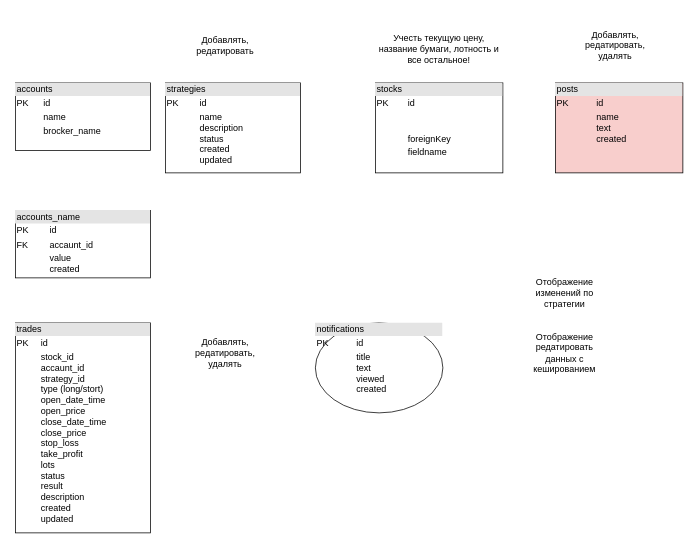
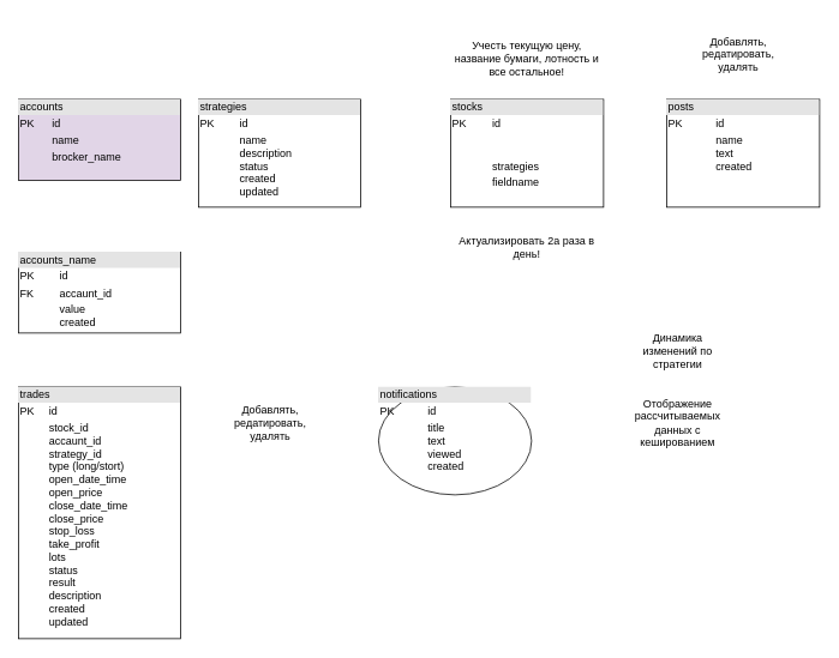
- <mxCell id="10" value="Добавлять, &lt;br&gt;редатировать" style="text;html=1;strokeColor=none;fillColor=none;align=center;verticalAlign=middle;whiteSpace=wrap;rounded=0;" vertex="1" parent="1"><mxGeometry x="220" y="20" width="160" height="80" as="geometry" /></mxCell>
- <mxCell id="4" value="&lt;div style=&quot;box-sizing:border-box;width:100%;background:#e4e4e4;padding:2px;&quot;&gt;stocks&lt;/div&gt;&lt;table style=&quot;width:100%;font-size:1em;&quot; cellpadding=&quot;2&quot; cellspacing=&quot;0&quot;&gt;&lt;tbody&gt;&lt;tr&gt;&lt;td&gt;PK&lt;/td&gt;&lt;td&gt;id&lt;br&gt;&lt;/td&gt;&lt;/tr&gt;&lt;tr&gt;&lt;td&gt;&lt;br&gt;&lt;/td&gt;&lt;td&gt;&lt;br&gt;&lt;br&gt;foreignKey&lt;/td&gt;&lt;/tr&gt;&lt;tr&gt;&lt;td&gt;&lt;/td&gt;&lt;td&gt;fieldname&lt;/td&gt;&lt;/tr&gt;&lt;/tbody&gt;&lt;/table&gt;" style="verticalAlign=top;align=left;overflow=fill;html=1;whiteSpace=wrap;" vertex="1" parent="1"><mxGeometry x="500" y="110" width="170" height="120" as="geometry" /></mxCell>
+ <mxCell id="4" value="&lt;div style=&quot;box-sizing:border-box;width:100%;background:#e4e4e4;padding:2px;&quot;&gt;stocks&lt;/div&gt;&lt;table style=&quot;width:100%;font-size:1em;&quot; cellpadding=&quot;2&quot; cellspacing=&quot;0&quot;&gt;&lt;tbody&gt;&lt;tr&gt;&lt;td&gt;PK&lt;/td&gt;&lt;td&gt;id&lt;br&gt;&lt;/td&gt;&lt;/tr&gt;&lt;tr&gt;&lt;td&gt;&lt;br&gt;&lt;/td&gt;&lt;td&gt;&lt;br&gt;&lt;br&gt;strategies&lt;/td&gt;&lt;/tr&gt;&lt;tr&gt;&lt;td&gt;&lt;/td&gt;&lt;td&gt;fieldname&lt;/td&gt;&lt;/tr&gt;&lt;/tbody&gt;&lt;/table&gt;" style="verticalAlign=top;align=left;overflow=fill;html=1;whiteSpace=wrap;" vertex="1" parent="1"><mxGeometry x="500" y="110" width="170" height="120" as="geometry" /></mxCell>
- <mxCell id="2" value="&lt;div style=&quot;box-sizing:border-box;width:100%;background:#e4e4e4;padding:2px;&quot;&gt;accounts&lt;br&gt;&lt;/div&gt;&lt;table style=&quot;width:100%;font-size:1em;&quot; cellpadding=&quot;2&quot; cellspacing=&quot;0&quot;&gt;&lt;tbody&gt;&lt;tr&gt;&lt;td&gt;PK&lt;/td&gt;&lt;td&gt;id&lt;/td&gt;&lt;/tr&gt;&lt;tr&gt;&lt;td&gt;&lt;br&gt;&lt;/td&gt;&lt;td&gt;name&lt;/td&gt;&lt;/tr&gt;&lt;tr&gt;&lt;td&gt;&lt;/td&gt;&lt;td&gt;brocker_name&lt;/td&gt;&lt;/tr&gt;&lt;/tbody&gt;&lt;/table&gt;" style="verticalAlign=top;align=left;overflow=fill;html=1;whiteSpace=wrap;" vertex="1" parent="1"><mxGeometry x="20" y="110" width="180" height="90" as="geometry" /></mxCell>
+ <mxCell id="2" value="&lt;div style=&quot;box-sizing:border-box;width:100%;background:#e4e4e4;padding:2px;&quot;&gt;accounts&lt;br&gt;&lt;/div&gt;&lt;table style=&quot;width:100%;font-size:1em;&quot; cellpadding=&quot;2&quot; cellspacing=&quot;0&quot;&gt;&lt;tbody&gt;&lt;tr&gt;&lt;td&gt;PK&lt;/td&gt;&lt;td&gt;id&lt;/td&gt;&lt;/tr&gt;&lt;tr&gt;&lt;td&gt;&lt;br&gt;&lt;/td&gt;&lt;td&gt;name&lt;/td&gt;&lt;/tr&gt;&lt;tr&gt;&lt;td&gt;&lt;/td&gt;&lt;td&gt;brocker_name&lt;/td&gt;&lt;/tr&gt;&lt;/tbody&gt;&lt;/table&gt;" style="verticalAlign=top;align=left;overflow=fill;html=1;whiteSpace=wrap;fillColor=#e1d5e7;" vertex="1" parent="1"><mxGeometry x="20" y="110" width="180" height="90" as="geometry" /></mxCell>
- <mxCell id="11" value="&lt;div style=&quot;box-sizing:border-box;width:100%;background:#e4e4e4;padding:2px;&quot;&gt;posts&lt;/div&gt;&lt;table style=&quot;width:100%;font-size:1em;&quot; cellpadding=&quot;2&quot; cellspacing=&quot;0&quot;&gt;&lt;tbody&gt;&lt;tr&gt;&lt;td&gt;PK&lt;/td&gt;&lt;td&gt;id&lt;br&gt;&lt;/td&gt;&lt;/tr&gt;&lt;tr&gt;&lt;td&gt;&lt;br&gt;&lt;/td&gt;&lt;td&gt;name&lt;br&gt;text&lt;br&gt;created&lt;br&gt;&lt;/td&gt;&lt;/tr&gt;&lt;tr&gt;&lt;td&gt;&lt;/td&gt;&lt;td&gt;&lt;br&gt;&lt;/td&gt;&lt;/tr&gt;&lt;/tbody&gt;&lt;/table&gt;" style="verticalAlign=top;align=left;overflow=fill;html=1;whiteSpace=wrap;fillColor=#f8cecc;" vertex="1" parent="1"><mxGeometry x="740" y="110" width="170" height="120" as="geometry" /></mxCell>
+ <mxCell id="11" value="&lt;div style=&quot;box-sizing:border-box;width:100%;background:#e4e4e4;padding:2px;&quot;&gt;posts&lt;/div&gt;&lt;table style=&quot;width:100%;font-size:1em;&quot; cellpadding=&quot;2&quot; cellspacing=&quot;0&quot;&gt;&lt;tbody&gt;&lt;tr&gt;&lt;td&gt;PK&lt;/td&gt;&lt;td&gt;id&lt;br&gt;&lt;/td&gt;&lt;/tr&gt;&lt;tr&gt;&lt;td&gt;&lt;br&gt;&lt;/td&gt;&lt;td&gt;name&lt;br&gt;text&lt;br&gt;created&lt;br&gt;&lt;/td&gt;&lt;/tr&gt;&lt;tr&gt;&lt;td&gt;&lt;/td&gt;&lt;td&gt;&lt;br&gt;&lt;/td&gt;&lt;/tr&gt;&lt;/tbody&gt;&lt;/table&gt;" style="verticalAlign=top;align=left;overflow=fill;html=1;whiteSpace=wrap;" vertex="1" parent="1"><mxGeometry x="740" y="110" width="170" height="120" as="geometry" /></mxCell>
+ <mxCell id="13" value="Актуализировать 2а раза в день!" style="text;html=1;strokeColor=none;fillColor=none;align=center;verticalAlign=middle;whiteSpace=wrap;rounded=0;" vertex="1" parent="1"><mxGeometry x="500" y="240" width="170" height="70" as="geometry" /></mxCell>
- <mxCell id="9" value="Отображение изменений по стратегии" style="text;html=1;strokeColor=none;fillColor=none;align=center;verticalAlign=middle;whiteSpace=wrap;rounded=0;" vertex="1" parent="1"><mxGeometry x="700" y="350" width="105" height="80" as="geometry" /></mxCell>
+ <mxCell id="9" value="Динамика изменений по стратегии" style="text;html=1;strokeColor=none;fillColor=none;align=center;verticalAlign=middle;whiteSpace=wrap;rounded=0;" vertex="1" parent="1"><mxGeometry x="700" y="350" width="105" height="80" as="geometry" /></mxCell>
- <mxCell id="15" value="Отображение редатировать данных с кешированием" style="text;html=1;strokeColor=none;fillColor=none;align=center;verticalAlign=middle;whiteSpace=wrap;rounded=0;" vertex="1" parent="1"><mxGeometry x="700" y="430" width="105" height="80" as="geometry" /></mxCell>
+ <mxCell id="15" value="Отображение рассчитываемых данных с кешированием" style="text;html=1;strokeColor=none;fillColor=none;align=center;verticalAlign=middle;whiteSpace=wrap;rounded=0;" vertex="1" parent="1"><mxGeometry x="700" y="430" width="105" height="80" as="geometry" /></mxCell>
